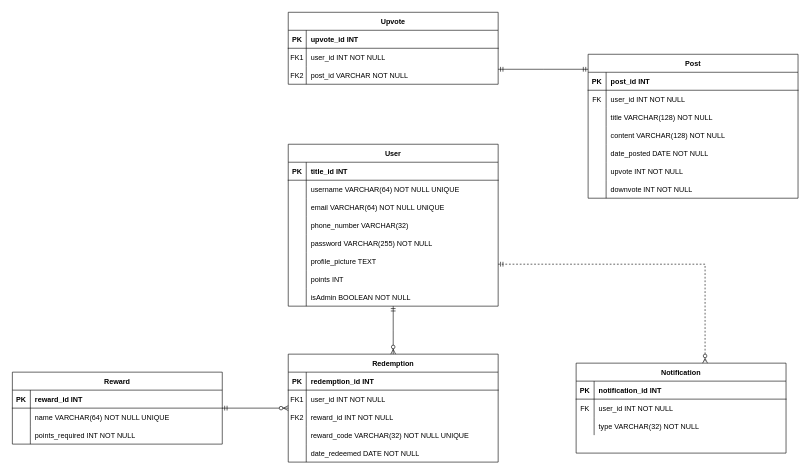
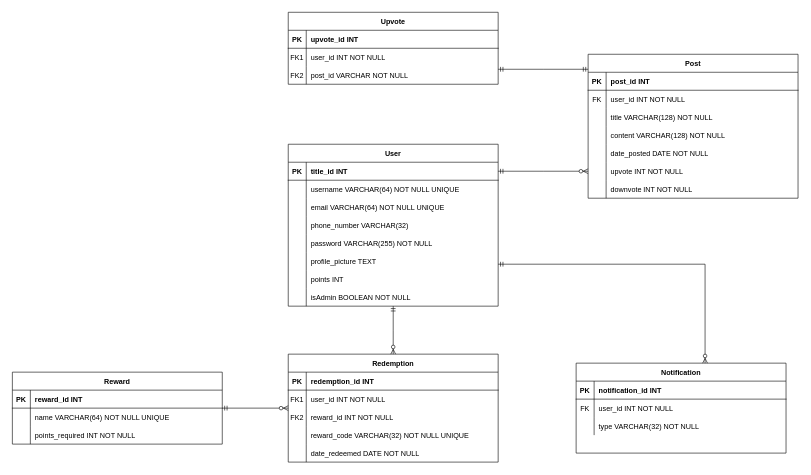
+ <mxCell id="97" value="" style="edgeStyle=elbowEdgeStyle;fontSize=12;html=1;endArrow=ERzeroToMany;startArrow=ERmandOne;rounded=0;elbow=vertical;" parent="1" source="2" target="27" edge="1"><mxGeometry width="100" height="100" relative="1" as="geometry"><mxPoint x="700" y="700" as="sourcePoint" /><mxPoint x="800" y="600" as="targetPoint" /></mxGeometry></mxCell>
- <mxCell id="98" value="" style="edgeStyle=elbowEdgeStyle;fontSize=12;html=1;endArrow=ERzeroToMany;startArrow=ERmandOne;rounded=0;elbow=vertical;dashed=1;" parent="1" source="2" target="75" edge="1"><mxGeometry width="100" height="100" relative="1" as="geometry"><mxPoint x="640" y="670" as="sourcePoint" /><mxPoint x="740" y="570" as="targetPoint" /><Array as="points"><mxPoint x="1175" y="440" /></Array></mxGeometry></mxCell>
+ <mxCell id="98" value="" style="edgeStyle=elbowEdgeStyle;fontSize=12;html=1;endArrow=ERzeroToMany;startArrow=ERmandOne;rounded=0;elbow=vertical;" parent="1" source="2" target="75" edge="1"><mxGeometry width="100" height="100" relative="1" as="geometry"><mxPoint x="640" y="670" as="sourcePoint" /><mxPoint x="740" y="570" as="targetPoint" /><Array as="points"><mxPoint x="1175" y="440" /></Array></mxGeometry></mxCell>
